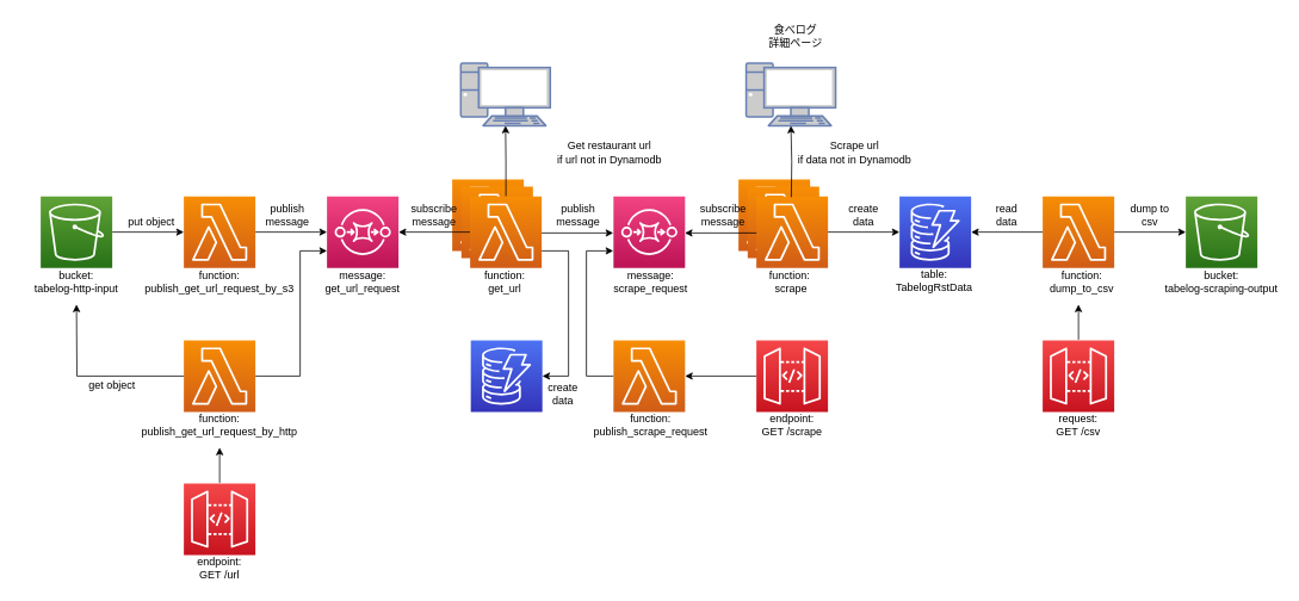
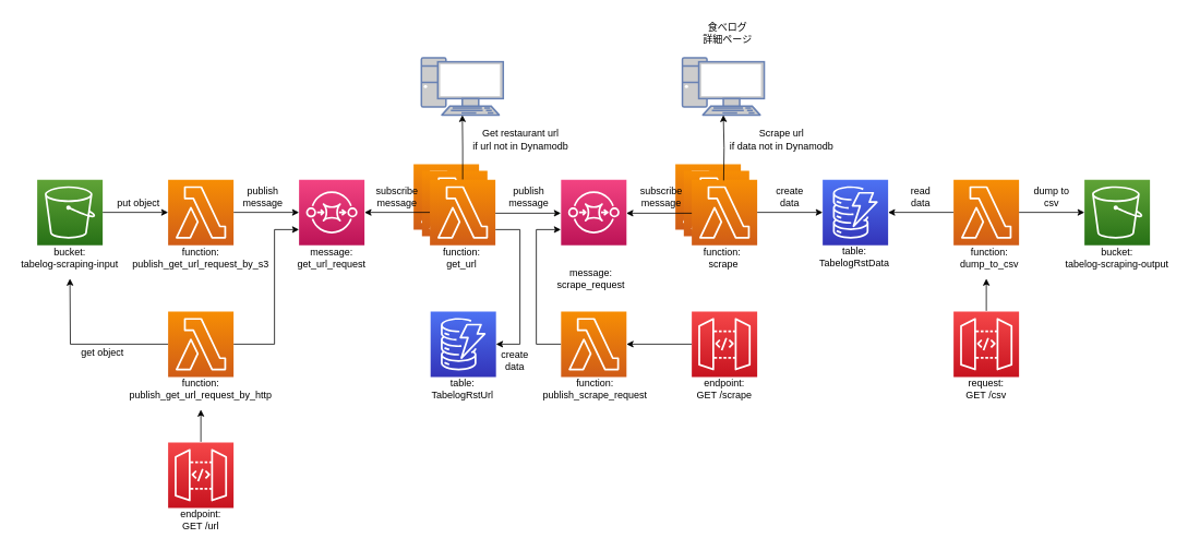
- <mxCell id="36" value="Get restaurant url &lt;br&gt;if url not in Dynamodb" style="text;html=1;strokeColor=none;fillColor=none;align=center;verticalAlign=middle;whiteSpace=wrap;rounded=0;" parent="1" vertex="1"><mxGeometry x="610.5" y="150" width="139.5" height="40" as="geometry" /></mxCell>
+ <mxCell id="36" value="Get restaurant url &lt;br&gt;if url not in Dynamodb" style="text;html=1;strokeColor=none;fillColor=none;align=center;verticalAlign=middle;whiteSpace=wrap;rounded=0;" parent="1" vertex="1"><mxGeometry x="565.5" y="150" width="139.5" height="40" as="geometry" /></mxCell>
- <mxCell id="13" value="bucket: &lt;br&gt;tabelog-http-input" style="text;html=1;strokeColor=none;fillColor=none;align=center;verticalAlign=middle;whiteSpace=wrap;rounded=0;" parent="1" vertex="1"><mxGeometry x="20" y="300" width="130" height="30" as="geometry" /></mxCell>
+ <mxCell id="13" value="bucket: &lt;br&gt;tabelog-scraping-input" style="text;html=1;strokeColor=none;fillColor=none;align=center;verticalAlign=middle;whiteSpace=wrap;rounded=0;" parent="1" vertex="1"><mxGeometry x="20" y="300" width="130" height="30" as="geometry" /></mxCell>
- <mxCell id="45" value="message:&lt;br&gt;scrape_request" style="text;html=1;strokeColor=none;fillColor=none;align=center;verticalAlign=middle;whiteSpace=wrap;rounded=0;" parent="1" vertex="1"><mxGeometry x="680.5" y="300" width="91.5" height="30" as="geometry" /></mxCell>
+ <mxCell id="45" value="message:&lt;br&gt;scrape_request" style="text;html=1;strokeColor=none;fillColor=none;align=center;verticalAlign=middle;whiteSpace=wrap;rounded=0;" parent="1" vertex="1"><mxGeometry x="675.5" y="325" width="91.5" height="30" as="geometry" /></mxCell>
+ <mxCell id="27" value="table: &lt;br&gt;TabelogRstUrl" style="text;html=1;strokeColor=none;fillColor=none;align=center;verticalAlign=middle;whiteSpace=wrap;rounded=0;" parent="1" vertex="1"><mxGeometry x="499.99" y="460" width="130" height="30" as="geometry" /></mxCell>
